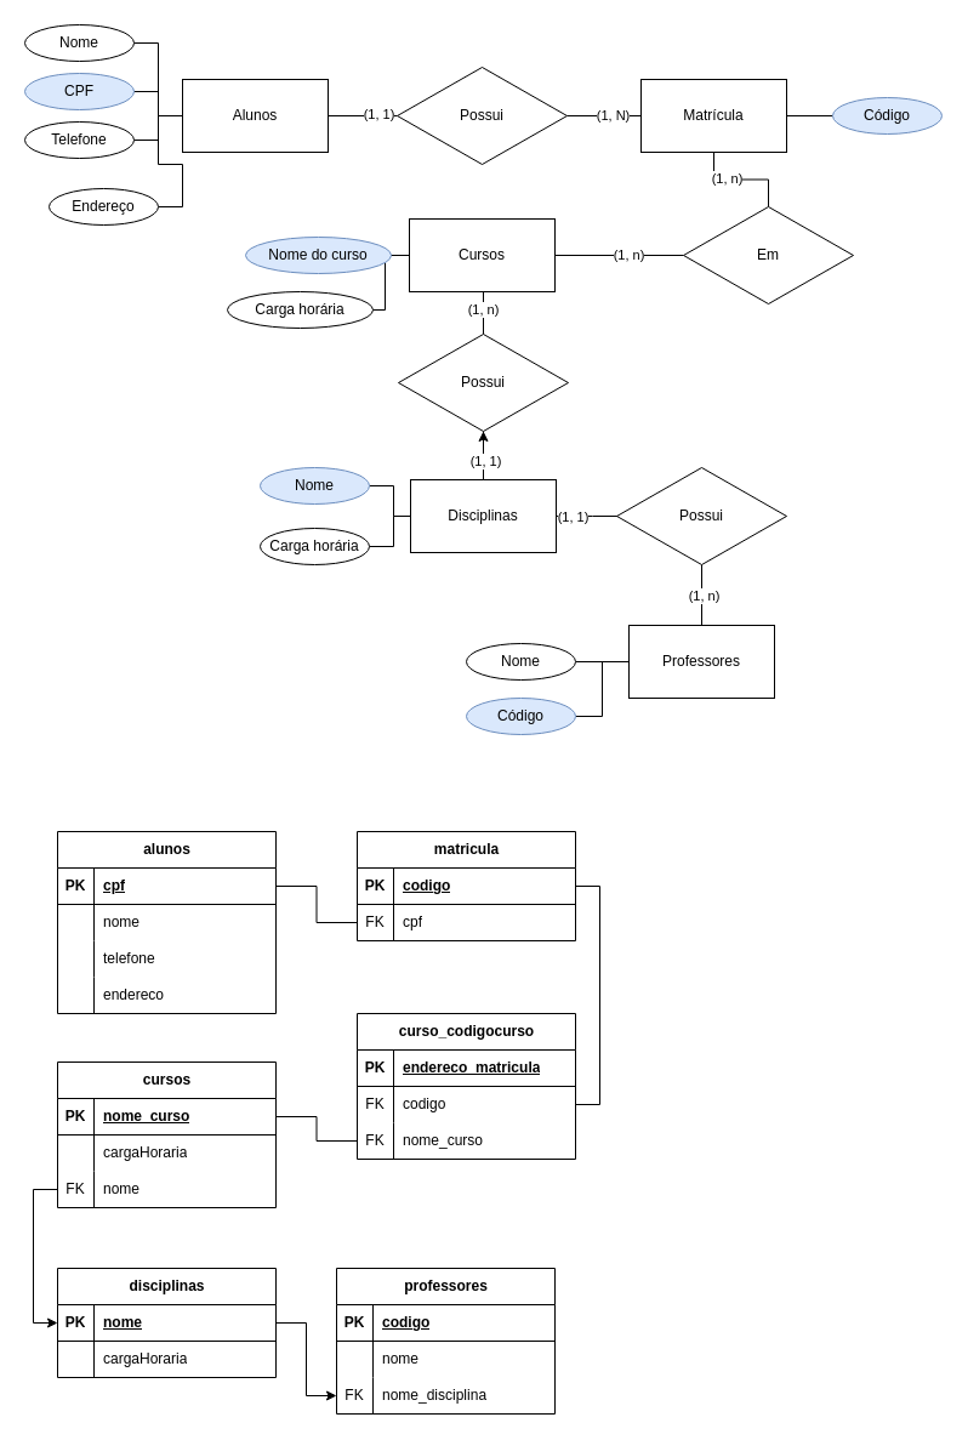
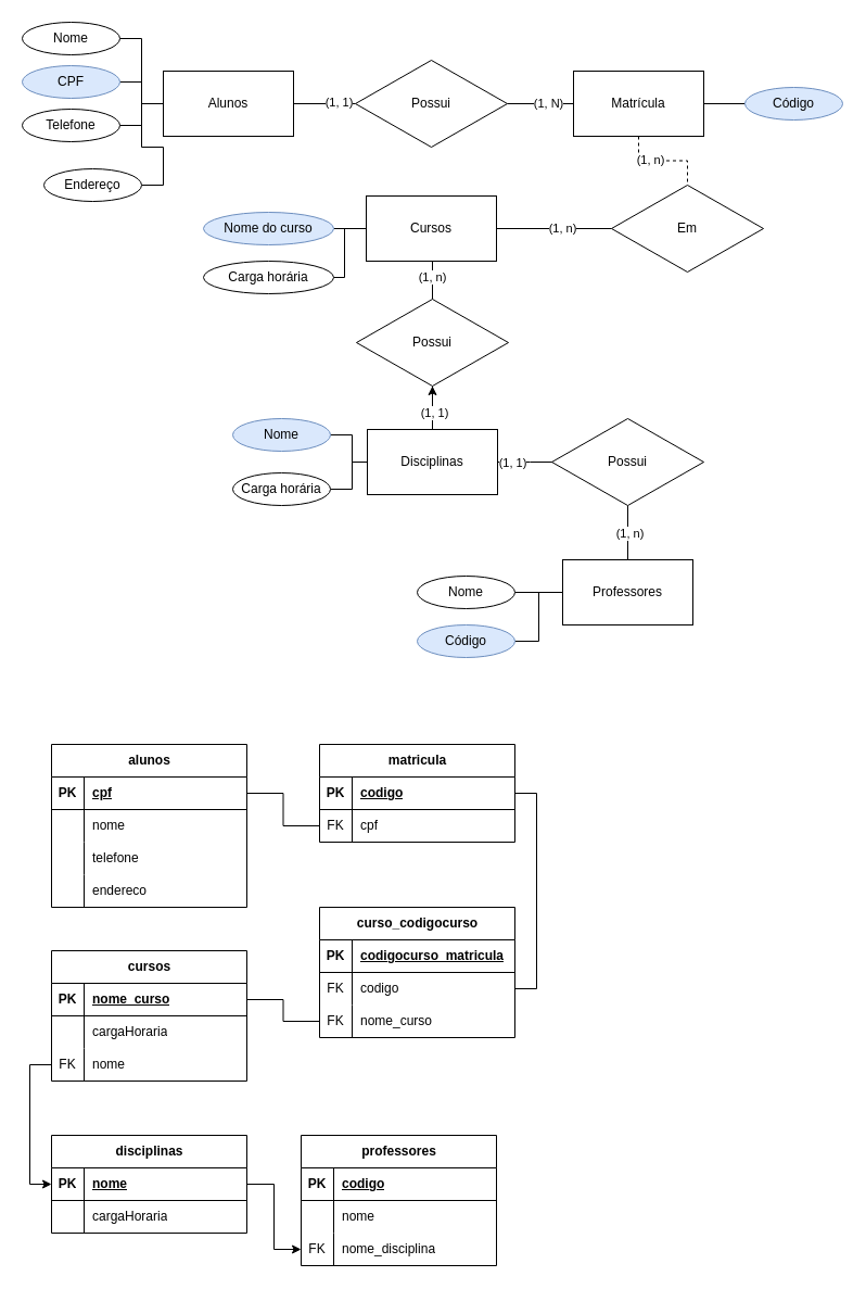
- <mxCell id="5" style="edgeStyle=orthogonalEdgeStyle;rounded=0;orthogonalLoop=1;jettySize=auto;html=1;exitX=0.5;exitY=1;exitDx=0;exitDy=0;entryX=0.5;entryY=0;entryDx=0;entryDy=0;endArrow=none;endFill=0;" parent="1" source="8" target="20" edge="1"><mxGeometry relative="1" as="geometry" /></mxCell>
+ <mxCell id="5" style="edgeStyle=orthogonalEdgeStyle;rounded=0;orthogonalLoop=1;jettySize=auto;html=1;exitX=0.5;exitY=1;exitDx=0;exitDy=0;entryX=0.5;entryY=0;entryDx=0;entryDy=0;endArrow=none;endFill=0;dashed=1;" parent="1" source="8" target="20" edge="1"><mxGeometry relative="1" as="geometry" /></mxCell>
- <mxCell id="40" value="Nome do curso" style="ellipse;whiteSpace=wrap;html=1;fillColor=#dae8fc;strokeColor=#6c8ebf;" parent="1" vertex="1"><mxGeometry x="202" y="195" width="120" height="30" as="geometry" /></mxCell>
+ <mxCell id="40" value="Nome do curso" style="ellipse;whiteSpace=wrap;html=1;fillColor=#dae8fc;strokeColor=#6c8ebf;" parent="1" vertex="1"><mxGeometry x="187" y="195" width="120" height="30" as="geometry" /></mxCell>
- <mxCell id="101" value="endereco_matricula" style="shape=partialRectangle;connectable=0;fillColor=none;top=0;left=0;bottom=0;right=0;align=left;spacingLeft=6;fontStyle=5;overflow=hidden;whiteSpace=wrap;html=1;" vertex="1" parent="99"><mxGeometry x="30" width="150" height="30" as="geometry"><mxRectangle width="150" height="30" as="alternateBounds" /></mxGeometry></mxCell>
+ <mxCell id="101" value="codigocurso_matricula" style="shape=partialRectangle;connectable=0;fillColor=none;top=0;left=0;bottom=0;right=0;align=left;spacingLeft=6;fontStyle=5;overflow=hidden;whiteSpace=wrap;html=1;" vertex="1" parent="99"><mxGeometry x="30" width="150" height="30" as="geometry"><mxRectangle width="150" height="30" as="alternateBounds" /></mxGeometry></mxCell>
